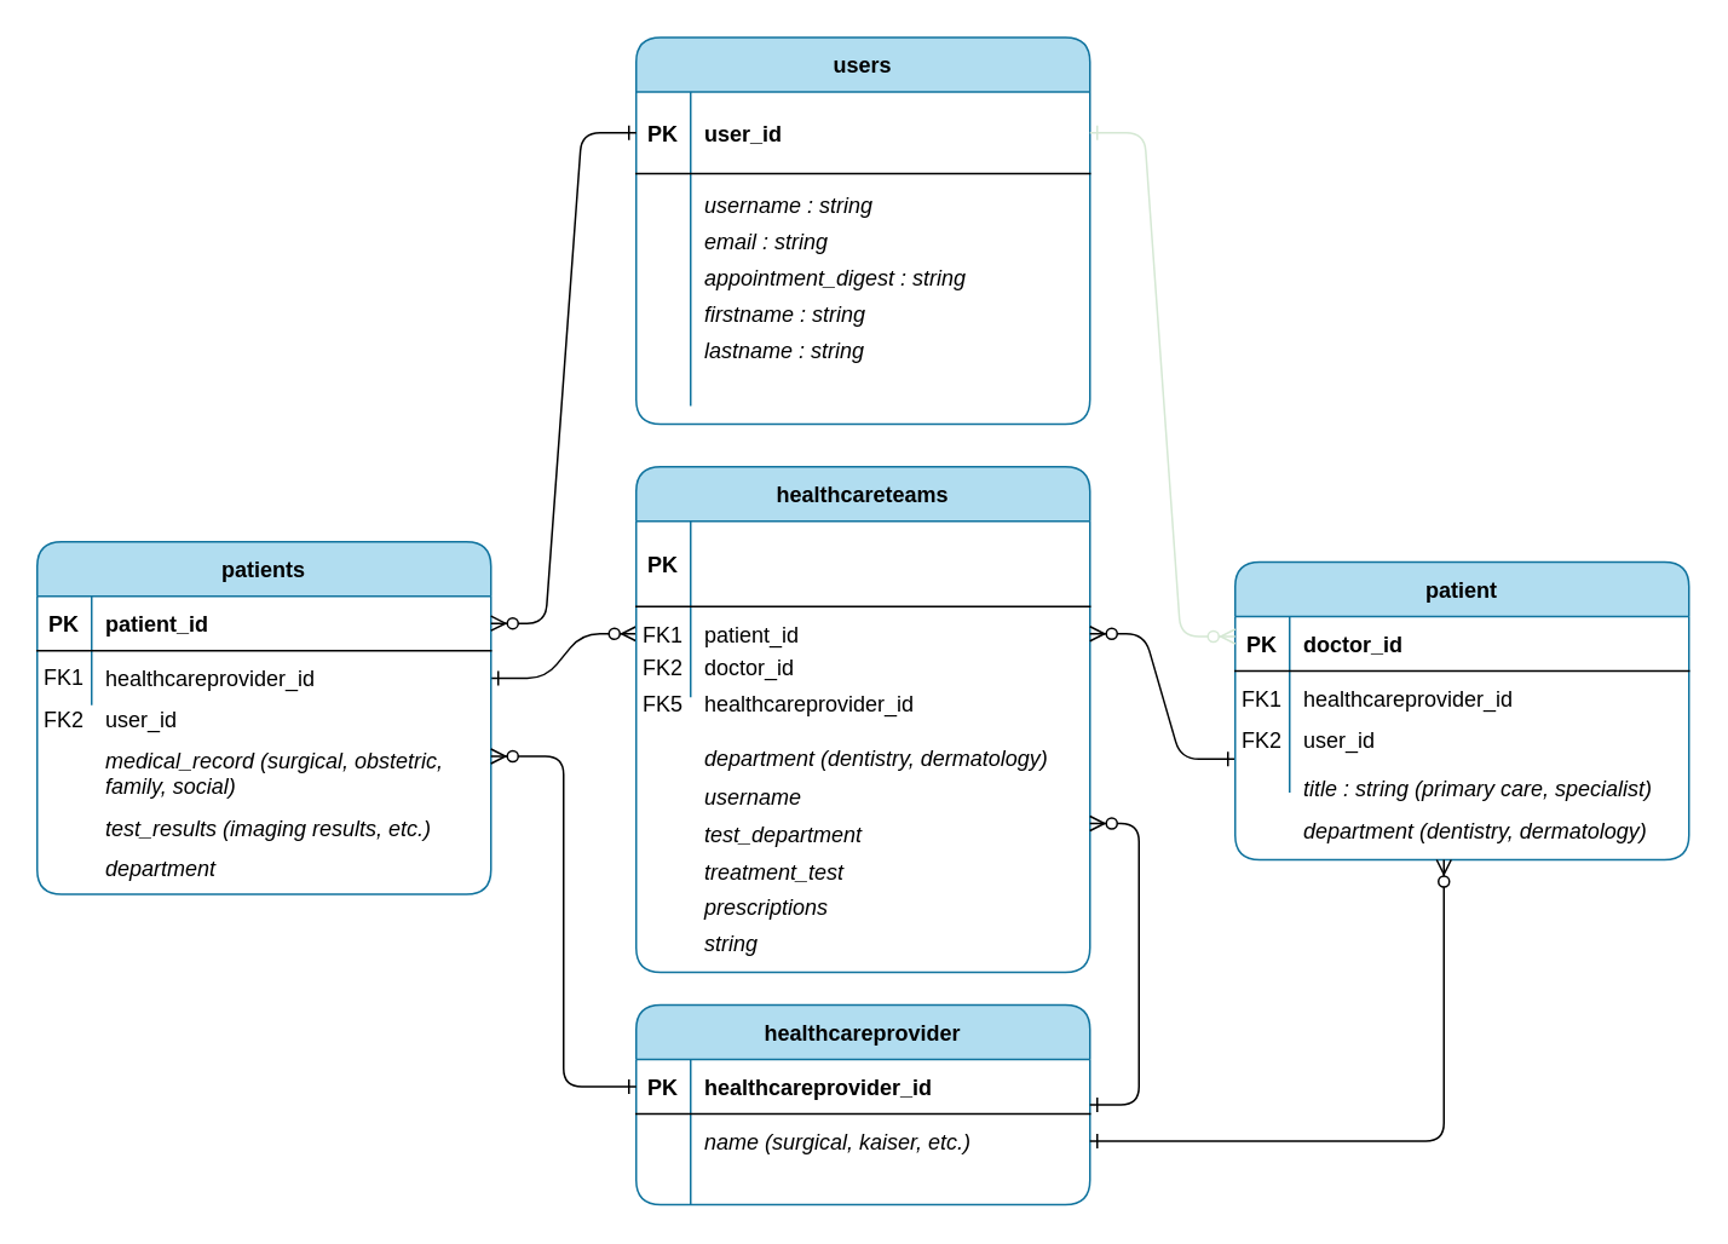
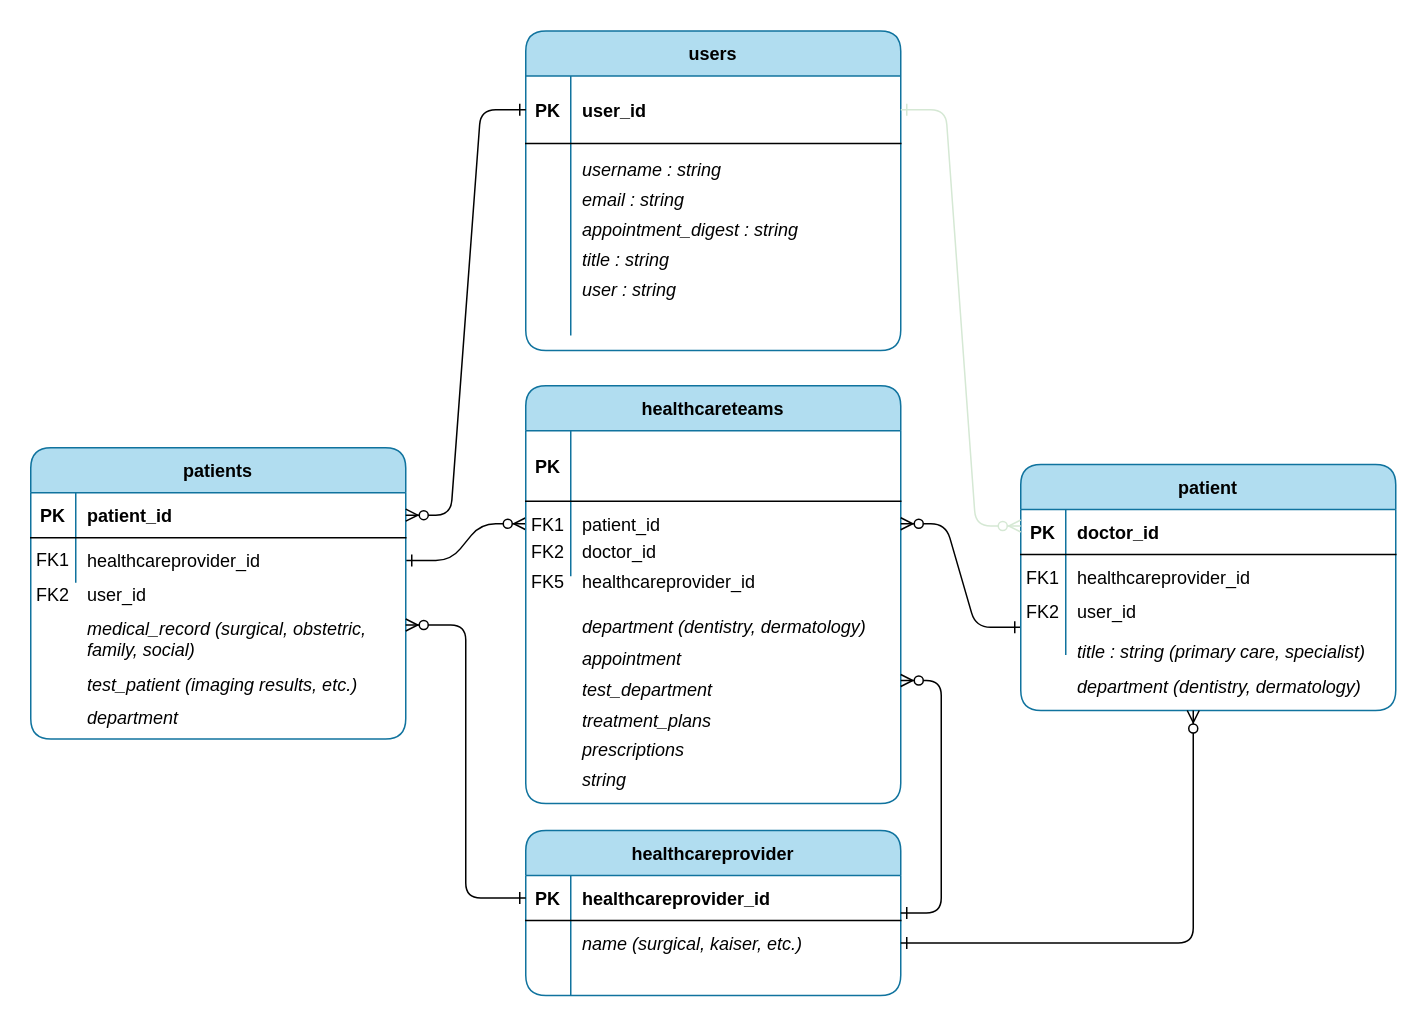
- <mxCell id="44" value="firstname : string" style="shape=partialRectangle;overflow=hidden;connectable=0;fillColor=none;top=0;left=0;bottom=0;right=0;align=left;spacingLeft=6;fontStyle=2" parent="1" vertex="1"><mxGeometry x="380" y="157" width="220" height="30" as="geometry" /></mxCell>
+ <mxCell id="44" value="title : string" style="shape=partialRectangle;overflow=hidden;connectable=0;fillColor=none;top=0;left=0;bottom=0;right=0;align=left;spacingLeft=6;fontStyle=2" parent="1" vertex="1"><mxGeometry x="380" y="157" width="220" height="30" as="geometry" /></mxCell>
- <mxCell id="45" value="lastname : string" style="shape=partialRectangle;overflow=hidden;connectable=0;fillColor=none;top=0;left=0;bottom=0;right=0;align=left;spacingLeft=6;fontStyle=2" parent="1" vertex="1"><mxGeometry x="380" y="177" width="220" height="30" as="geometry" /></mxCell>
+ <mxCell id="45" value="user : string" style="shape=partialRectangle;overflow=hidden;connectable=0;fillColor=none;top=0;left=0;bottom=0;right=0;align=left;spacingLeft=6;fontStyle=2" parent="1" vertex="1"><mxGeometry x="380" y="177" width="220" height="30" as="geometry" /></mxCell>
- <mxCell id="59" value="username" style="shape=partialRectangle;overflow=hidden;connectable=0;fillColor=none;top=0;left=0;bottom=0;right=0;align=left;spacingLeft=6;fontStyle=2" parent="1" vertex="1"><mxGeometry x="380" y="423" width="220" height="30" as="geometry" /></mxCell>
+ <mxCell id="59" value="appointment" style="shape=partialRectangle;overflow=hidden;connectable=0;fillColor=none;top=0;left=0;bottom=0;right=0;align=left;spacingLeft=6;fontStyle=2" parent="1" vertex="1"><mxGeometry x="380" y="423" width="220" height="30" as="geometry" /></mxCell>
- <mxCell id="57" value="test_results (imaging results, etc.)" style="shape=partialRectangle;overflow=hidden;connectable=0;fillColor=none;top=0;left=0;bottom=0;right=0;align=left;spacingLeft=6;fontStyle=2" parent="1" vertex="1"><mxGeometry x="50" y="440.25" width="220" height="30" as="geometry" /></mxCell>
+ <mxCell id="57" value="test_patient (imaging results, etc.)" style="shape=partialRectangle;overflow=hidden;connectable=0;fillColor=none;top=0;left=0;bottom=0;right=0;align=left;spacingLeft=6;fontStyle=2" parent="1" vertex="1"><mxGeometry x="50" y="440.25" width="220" height="30" as="geometry" /></mxCell>
- <mxCell id="56" value="treatment_test " style="shape=partialRectangle;overflow=hidden;connectable=0;fillColor=none;top=0;left=0;bottom=0;right=0;align=left;spacingLeft=6;fontStyle=2" parent="1" vertex="1"><mxGeometry x="380" y="464.5" width="220" height="30" as="geometry" /></mxCell>
+ <mxCell id="56" value="treatment_plans " style="shape=partialRectangle;overflow=hidden;connectable=0;fillColor=none;top=0;left=0;bottom=0;right=0;align=left;spacingLeft=6;fontStyle=2" parent="1" vertex="1"><mxGeometry x="380" y="464.5" width="220" height="30" as="geometry" /></mxCell>
